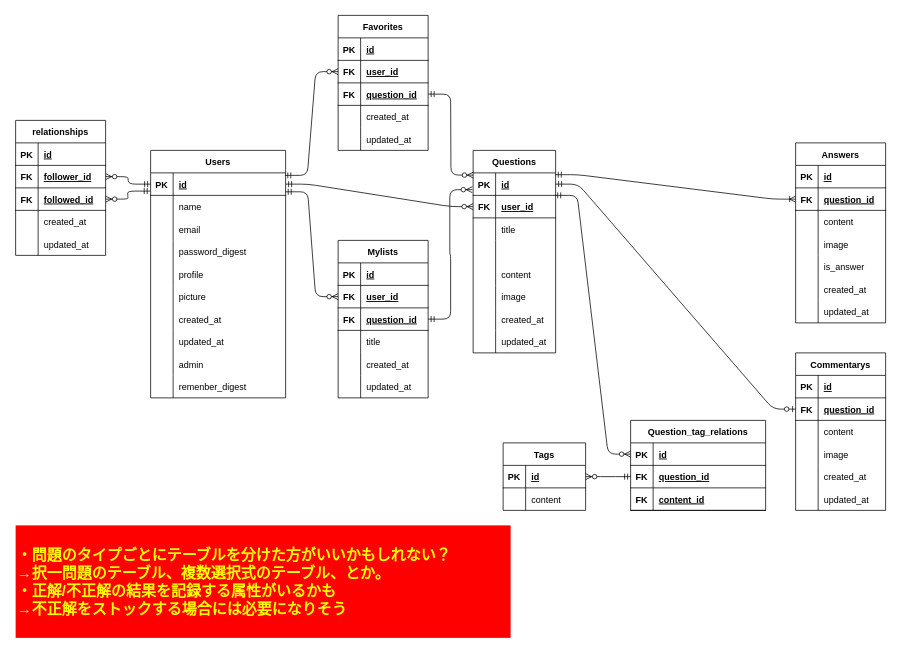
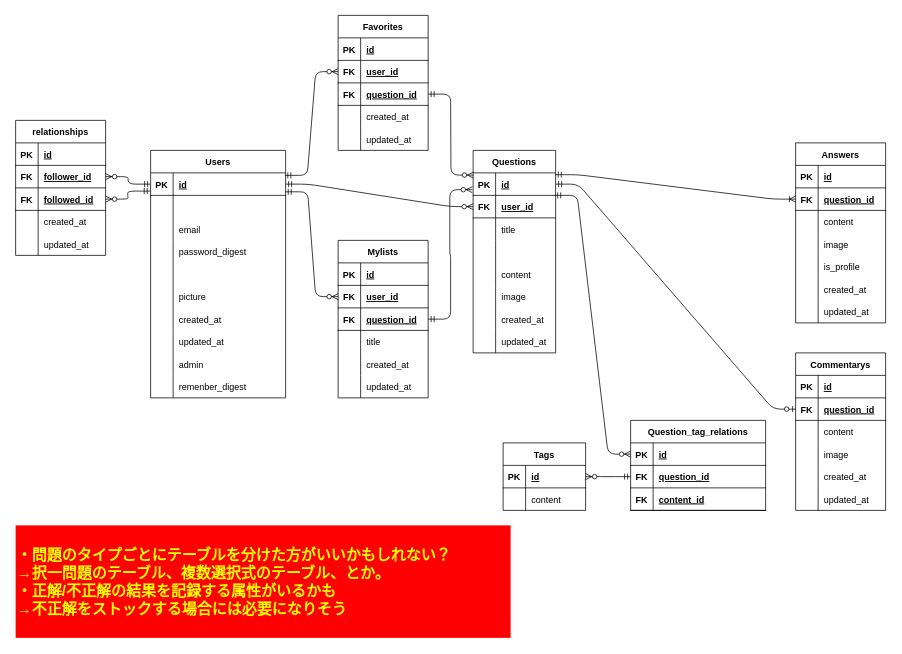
- <mxCell id="8" value="name" style="shape=partialRectangle;connectable=0;fillColor=none;top=0;left=0;bottom=0;right=0;align=left;spacingLeft=6;overflow=hidden;" parent="6" vertex="1"><mxGeometry x="30" width="150" height="30" as="geometry" /></mxCell>
- <mxCell id="72" value="is_answer" style="shape=partialRectangle;connectable=0;fillColor=none;top=0;left=0;bottom=0;right=0;align=left;spacingLeft=6;overflow=hidden;" parent="70" vertex="1"><mxGeometry x="30" width="90" height="30" as="geometry" /></mxCell>
+ <mxCell id="72" value="is_profile" style="shape=partialRectangle;connectable=0;fillColor=none;top=0;left=0;bottom=0;right=0;align=left;spacingLeft=6;overflow=hidden;" parent="70" vertex="1"><mxGeometry x="30" width="90" height="30" as="geometry" /></mxCell>
- <mxCell id="17" value="profile" style="shape=partialRectangle;connectable=0;fillColor=none;top=0;left=0;bottom=0;right=0;align=left;spacingLeft=6;overflow=hidden;" parent="15" vertex="1"><mxGeometry x="30" width="150" height="30" as="geometry" /></mxCell>
